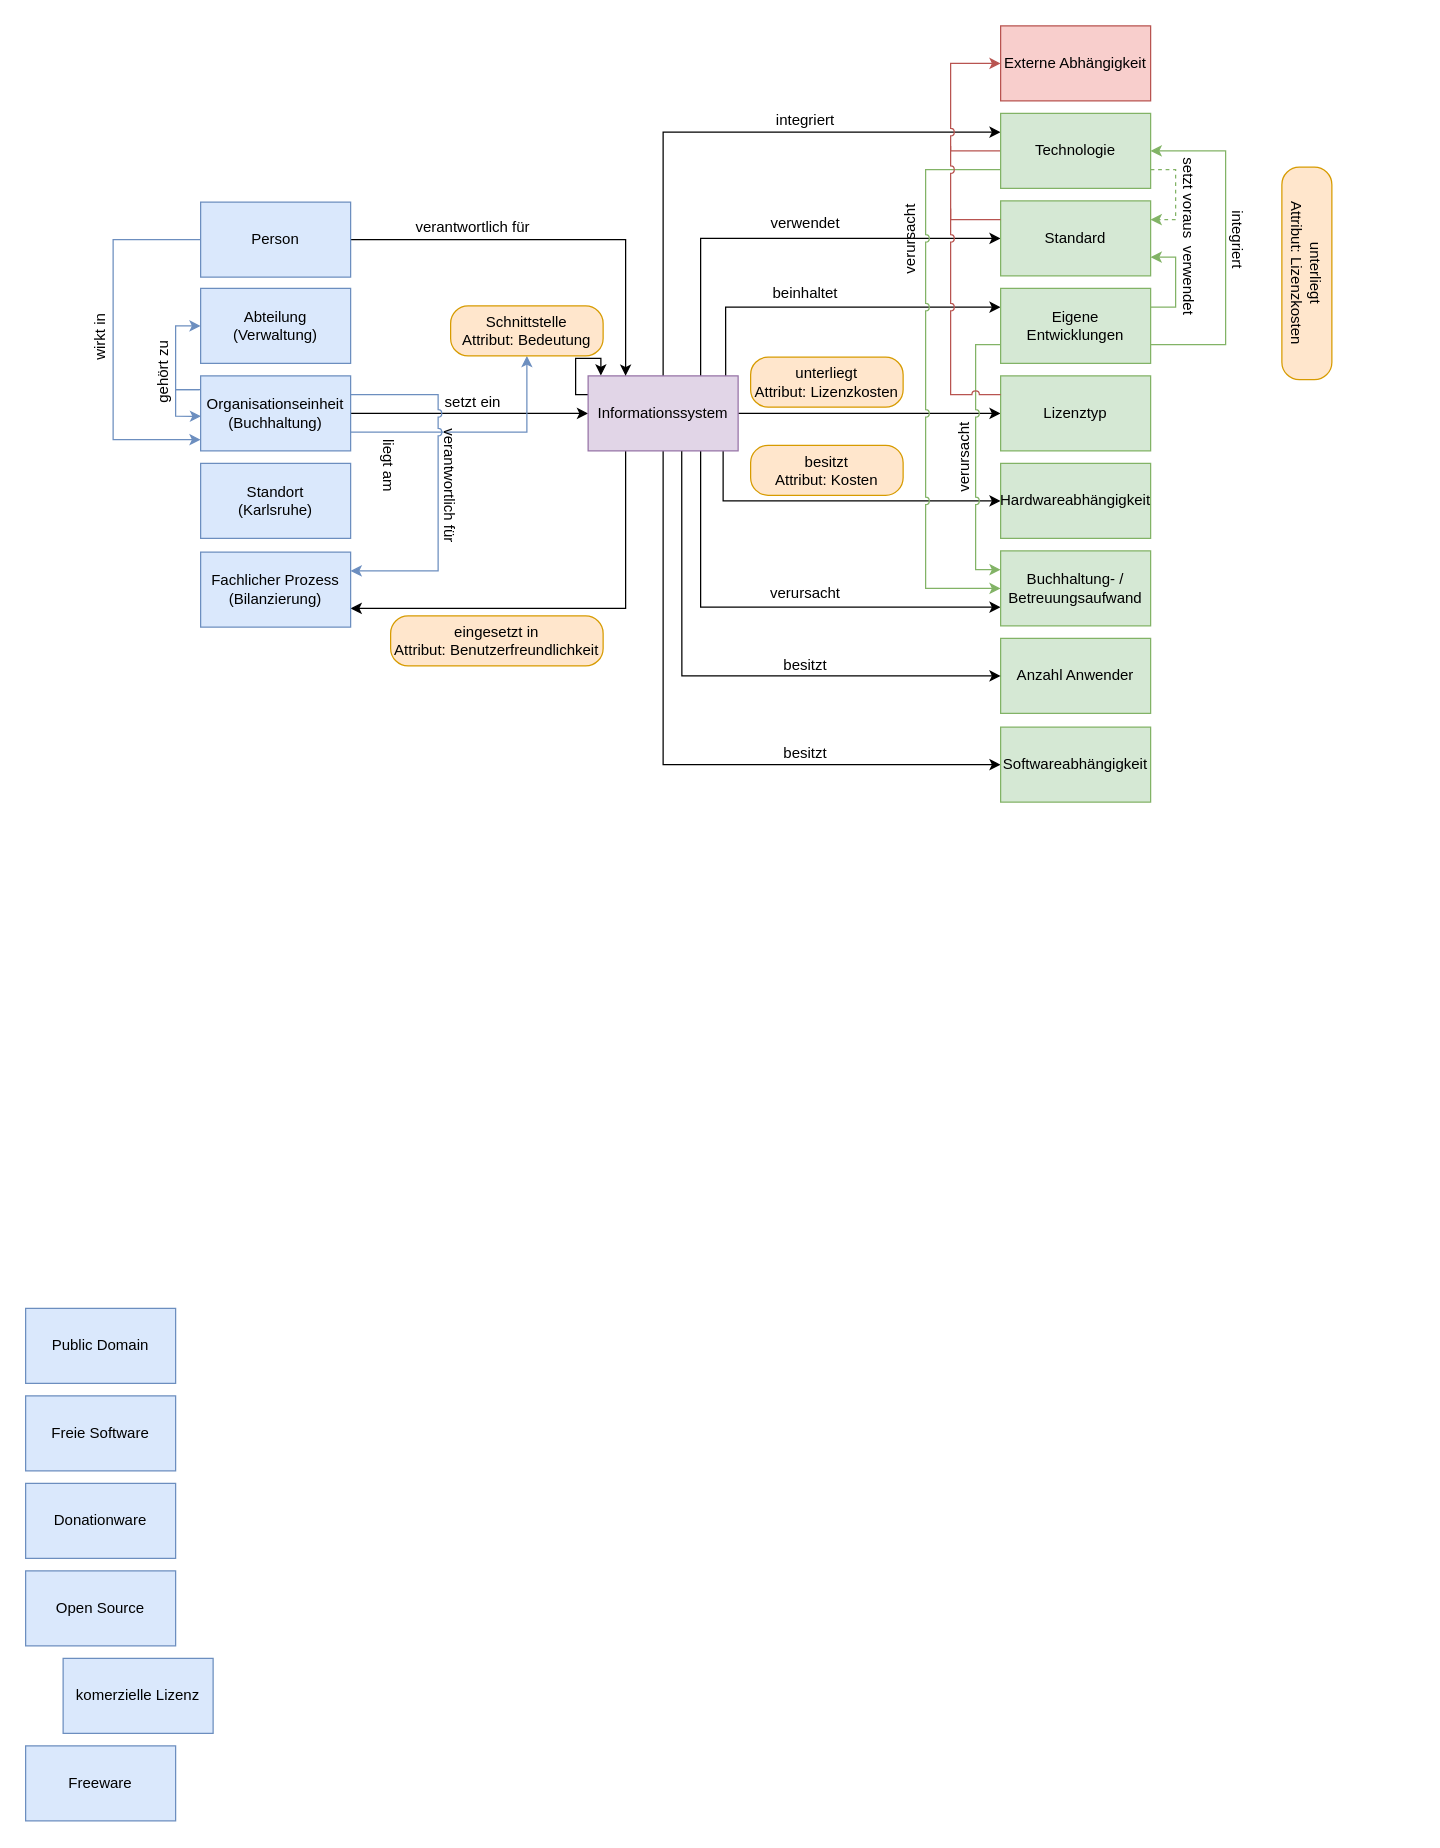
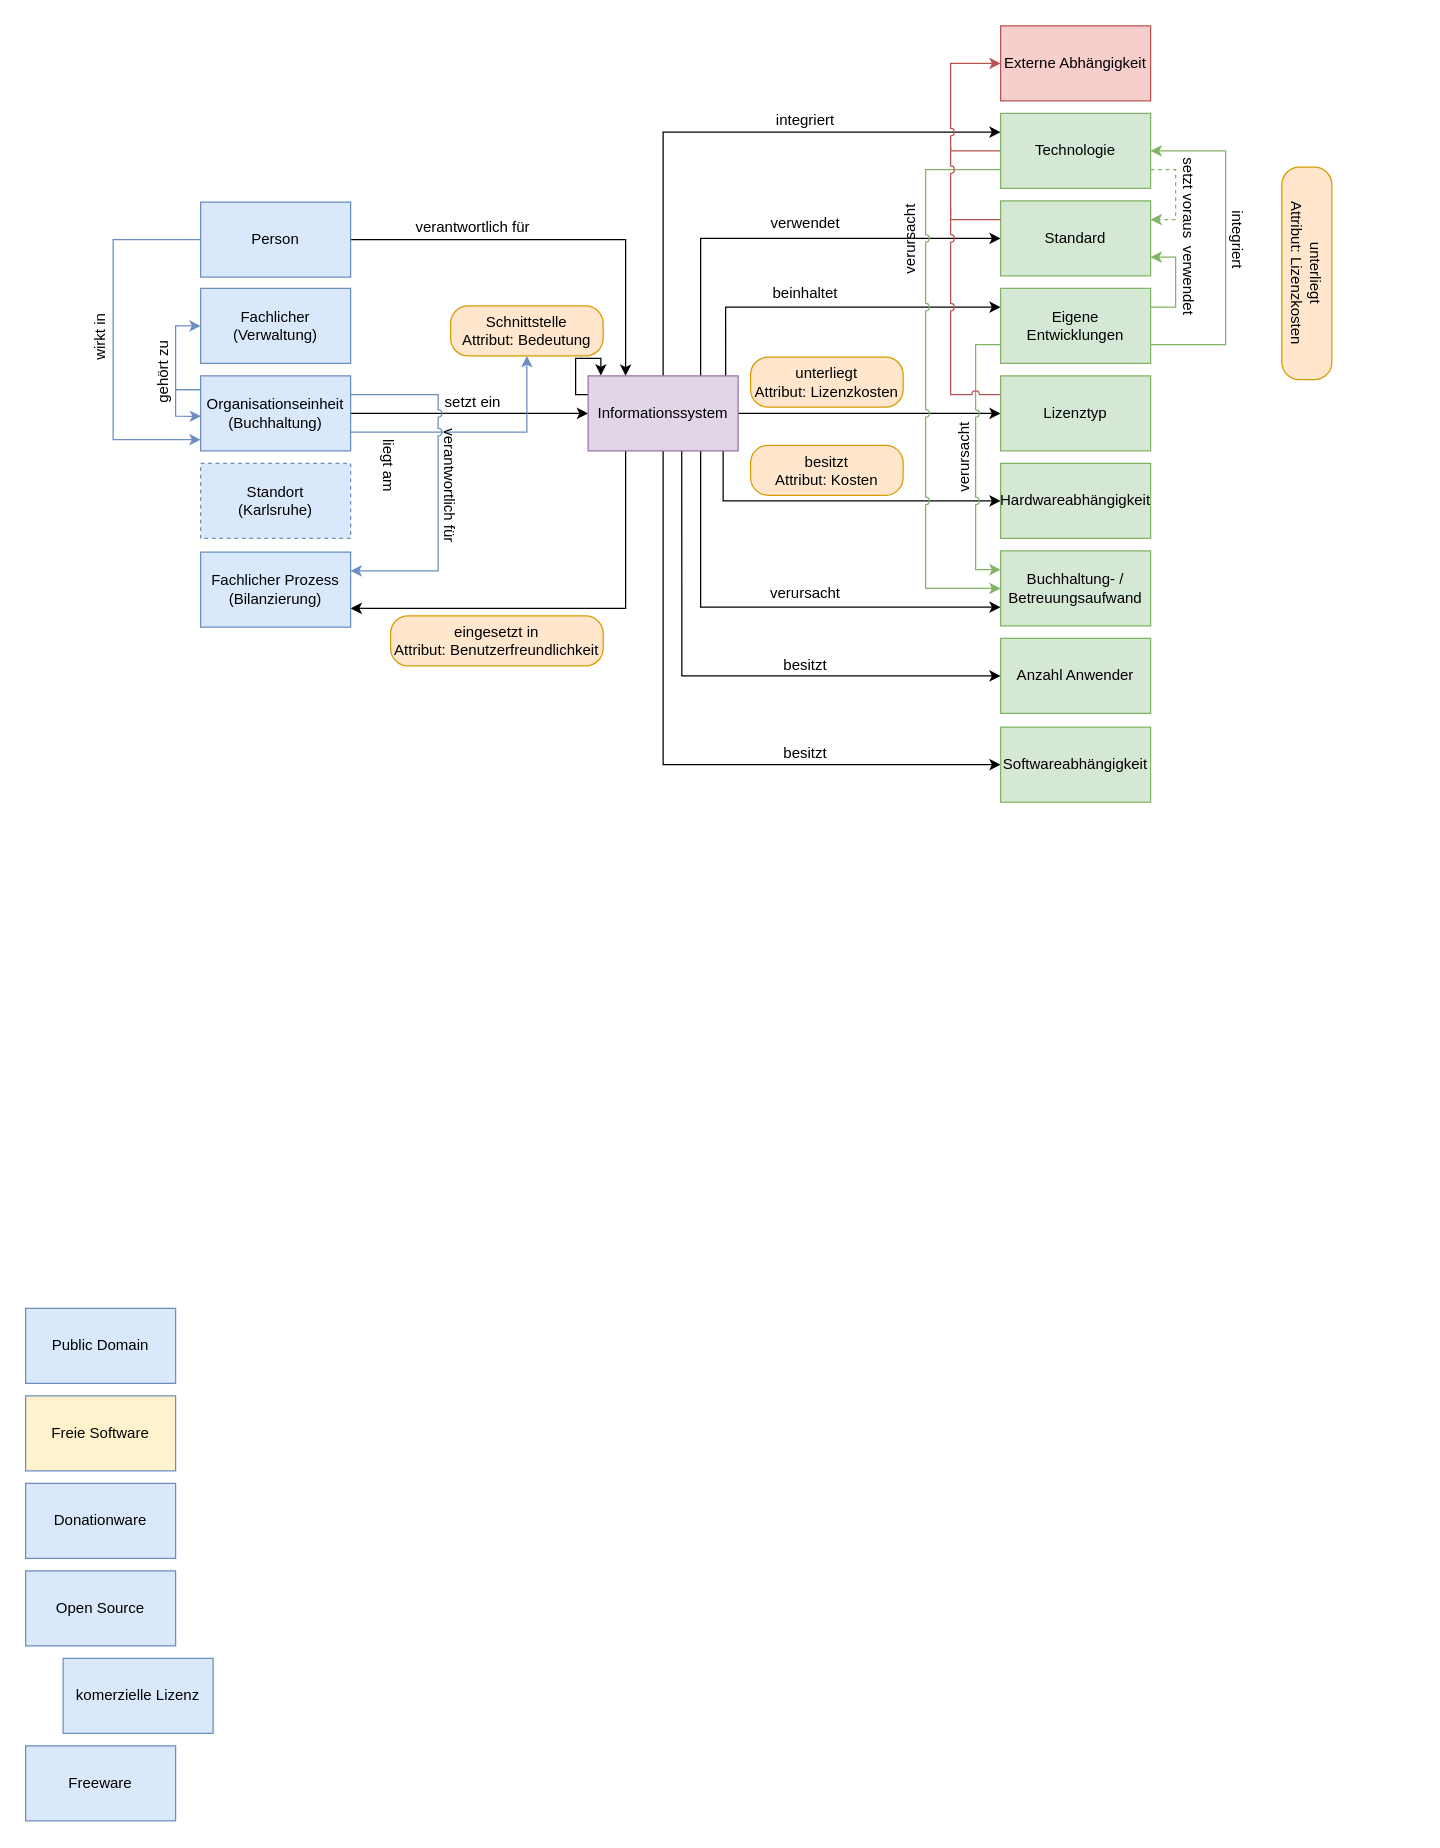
- <mxCell id="39" value="&lt;div&gt;Abteilung&lt;/div&gt;&lt;div&gt;(Verwaltung)&lt;/div&gt;" style="rounded=0;whiteSpace=wrap;html=1;fillColor=#dae8fc;strokeColor=#6c8ebf;" vertex="1" parent="1"><mxGeometry x="160" y="230" width="120" height="60" as="geometry" /></mxCell>
+ <mxCell id="39" value="&lt;div&gt;Fachlicher&lt;/div&gt;&lt;div&gt;(Verwaltung)&lt;/div&gt;" style="rounded=0;whiteSpace=wrap;html=1;fillColor=#dae8fc;strokeColor=#6c8ebf;" vertex="1" parent="1"><mxGeometry x="160" y="230" width="120" height="60" as="geometry" /></mxCell>
- <mxCell id="27" value="&lt;div&gt;Standort &lt;br&gt;&lt;/div&gt;&lt;div&gt;(Karlsruhe)&lt;br&gt;&lt;/div&gt;" style="rounded=0;whiteSpace=wrap;html=1;fillColor=#dae8fc;strokeColor=#6c8ebf;" vertex="1" parent="1"><mxGeometry x="160" y="370" width="120" height="60" as="geometry" /></mxCell>
+ <mxCell id="27" value="&lt;div&gt;Standort &lt;br&gt;&lt;/div&gt;&lt;div&gt;(Karlsruhe)&lt;br&gt;&lt;/div&gt;" style="rounded=0;whiteSpace=wrap;html=1;fillColor=#dae8fc;strokeColor=#6c8ebf;dashed=1;" vertex="1" parent="1"><mxGeometry x="160" y="370" width="120" height="60" as="geometry" /></mxCell>
- <mxCell id="13" value="Freie Software" style="rounded=0;whiteSpace=wrap;html=1;fillColor=#dae8fc;strokeColor=#6c8ebf;" vertex="1" parent="1"><mxGeometry x="20" y="1116" width="120" height="60" as="geometry" /></mxCell>
+ <mxCell id="13" value="Freie Software" style="rounded=0;whiteSpace=wrap;html=1;fillColor=#fff2cc;strokeColor=#6c8ebf;" vertex="1" parent="1"><mxGeometry x="20" y="1116" width="120" height="60" as="geometry" /></mxCell>
